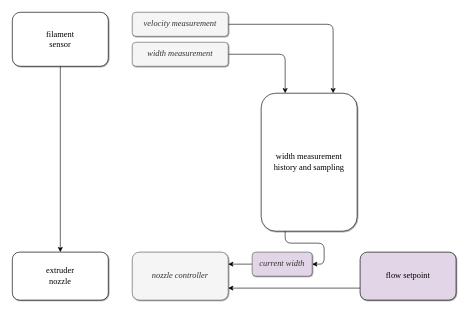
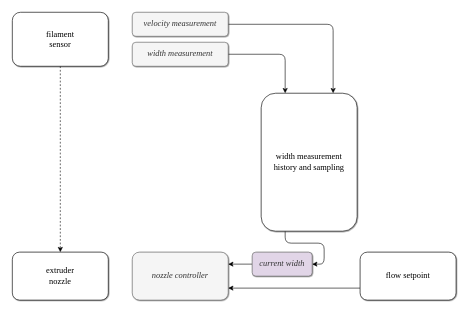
- <mxCell id="9" style="edgeStyle=orthogonalEdgeStyle;rounded=0;orthogonalLoop=1;jettySize=auto;html=1;exitX=0.5;exitY=1;exitDx=0;exitDy=0;entryX=0.5;entryY=0;entryDx=0;entryDy=0;" edge="1" parent="1" source="10" target="11"><mxGeometry relative="1" as="geometry" /></mxCell>
+ <mxCell id="9" style="edgeStyle=orthogonalEdgeStyle;rounded=0;orthogonalLoop=1;jettySize=auto;html=1;exitX=0.5;exitY=1;exitDx=0;exitDy=0;entryX=0.5;entryY=0;entryDx=0;entryDy=0;dashed=1;" edge="1" parent="1" source="10" target="11"><mxGeometry relative="1" as="geometry" /></mxCell>
- <mxCell id="13" value="flow setpoint" style="rounded=1;whiteSpace=wrap;html=1;shadow=1;glass=0;shadowOpacity=50;shadowBlur=0;shadowOffsetX=1;shadowOffsetY=1;fontFamily=Times New Roman;fontSize=14;fillColor=#e1d5e7;" vertex="1" parent="1"><mxGeometry x="600" y="420" width="160" height="80" as="geometry" /></mxCell>
+ <mxCell id="13" value="flow setpoint" style="rounded=1;whiteSpace=wrap;html=1;shadow=1;glass=0;shadowOpacity=50;shadowBlur=0;shadowOffsetX=1;shadowOffsetY=1;fontFamily=Times New Roman;fontSize=14;" vertex="1" parent="1"><mxGeometry x="600" y="420" width="160" height="80" as="geometry" /></mxCell>
